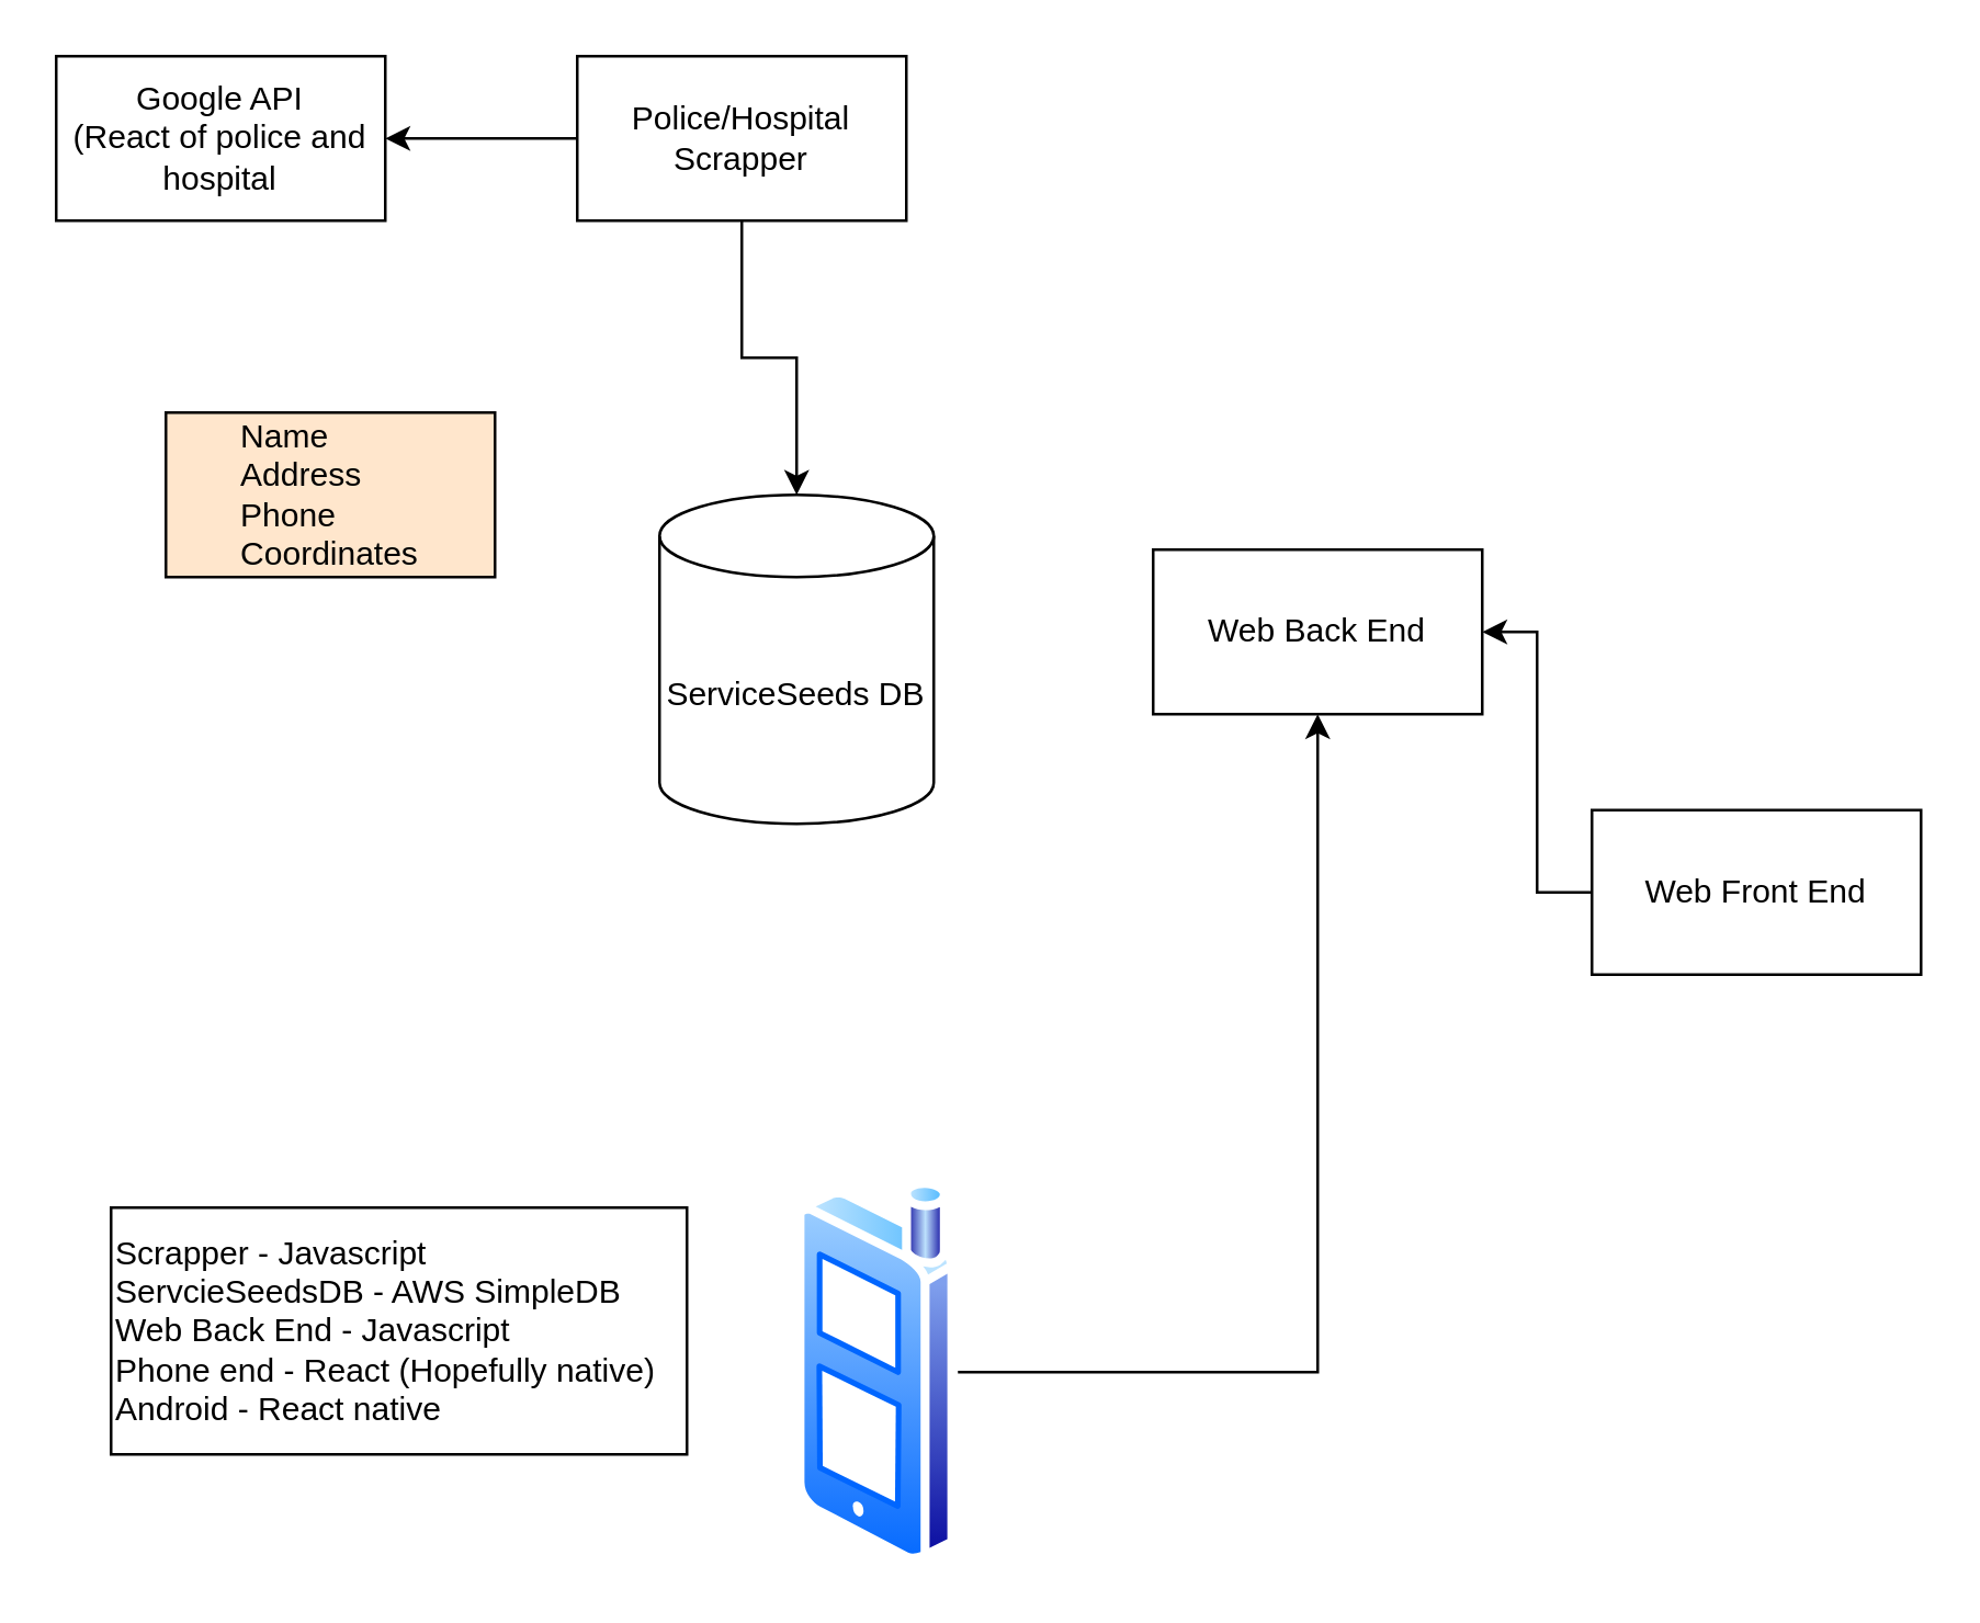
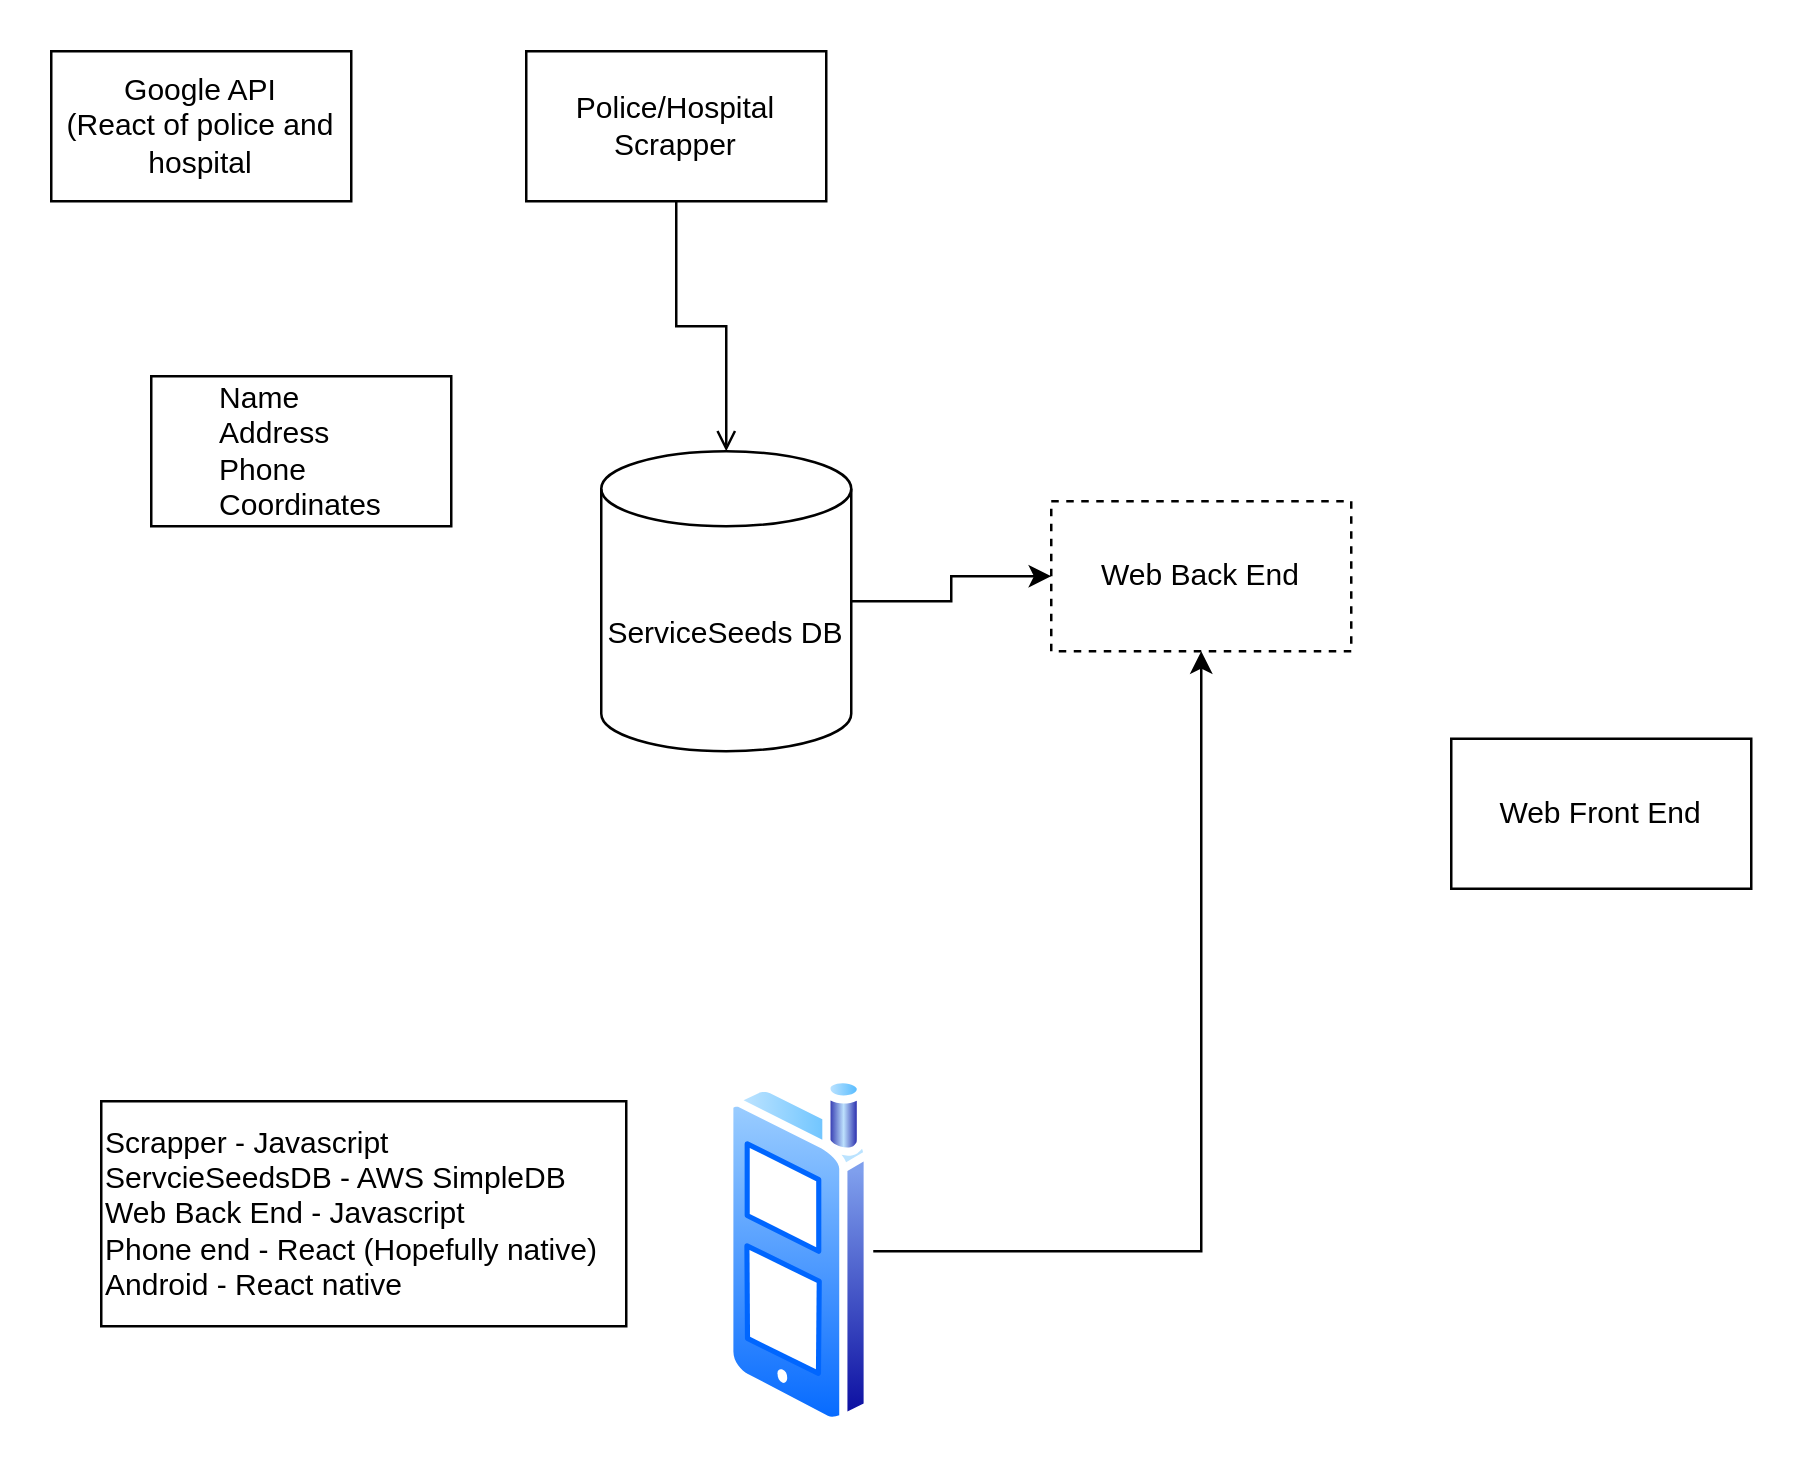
- <mxCell id="3" style="edgeStyle=orthogonalEdgeStyle;rounded=0;orthogonalLoop=1;jettySize=auto;html=1;" edge="1" parent="1" source="5" target="2"><mxGeometry relative="1" as="geometry" /></mxCell>
- <mxCell id="4" style="edgeStyle=orthogonalEdgeStyle;rounded=0;orthogonalLoop=1;jettySize=auto;html=1;" edge="1" parent="1" source="5" target="7"><mxGeometry relative="1" as="geometry"><mxPoint x="270" y="220" as="targetPoint" /></mxGeometry></mxCell>
+ <mxCell id="4" style="edgeStyle=orthogonalEdgeStyle;rounded=0;orthogonalLoop=1;jettySize=auto;html=1;endArrow=open;" edge="1" parent="1" source="5" target="7"><mxGeometry relative="1" as="geometry"><mxPoint x="270" y="220" as="targetPoint" /></mxGeometry></mxCell>
- <mxCell id="8" value="&lt;div style=&quot;text-align: left&quot;&gt;&lt;span&gt;Name&lt;/span&gt;&lt;/div&gt;&lt;div style=&quot;text-align: left&quot;&gt;&lt;span&gt;Address&lt;/span&gt;&lt;/div&gt;&lt;div style=&quot;text-align: left&quot;&gt;&lt;span&gt;Phone&lt;/span&gt;&lt;/div&gt;&lt;div style=&quot;text-align: left&quot;&gt;&lt;span&gt;Coordinates&lt;/span&gt;&lt;/div&gt;" style="rounded=0;whiteSpace=wrap;html=1;fillColor=#ffe6cc;" vertex="1" parent="1"><mxGeometry x="60" y="150" width="120" height="60" as="geometry" /></mxCell>
+ <mxCell id="8" value="&lt;div style=&quot;text-align: left&quot;&gt;&lt;span&gt;Name&lt;/span&gt;&lt;/div&gt;&lt;div style=&quot;text-align: left&quot;&gt;&lt;span&gt;Address&lt;/span&gt;&lt;/div&gt;&lt;div style=&quot;text-align: left&quot;&gt;&lt;span&gt;Phone&lt;/span&gt;&lt;/div&gt;&lt;div style=&quot;text-align: left&quot;&gt;&lt;span&gt;Coordinates&lt;/span&gt;&lt;/div&gt;" style="rounded=0;whiteSpace=wrap;html=1;" vertex="1" parent="1"><mxGeometry x="60" y="150" width="120" height="60" as="geometry" /></mxCell>
- <mxCell id="9" value="Web Back End" style="rounded=0;whiteSpace=wrap;html=1;" vertex="1" parent="1"><mxGeometry x="420" y="200" width="120" height="60" as="geometry" /></mxCell>
+ <mxCell id="9" value="Web Back End" style="rounded=0;whiteSpace=wrap;html=1;dashed=1;" vertex="1" parent="1"><mxGeometry x="420" y="200" width="120" height="60" as="geometry" /></mxCell>
+ <mxCell id="6" style="edgeStyle=orthogonalEdgeStyle;rounded=0;orthogonalLoop=1;jettySize=auto;html=1;entryX=0;entryY=0.5;entryDx=0;entryDy=0;" edge="1" parent="1" source="7" target="9"><mxGeometry relative="1" as="geometry" /></mxCell>
- <mxCell id="12" style="edgeStyle=orthogonalEdgeStyle;rounded=0;orthogonalLoop=1;jettySize=auto;html=1;entryX=1;entryY=0.5;entryDx=0;entryDy=0;" edge="1" parent="1" source="13" target="9"><mxGeometry relative="1" as="geometry" /></mxCell>
